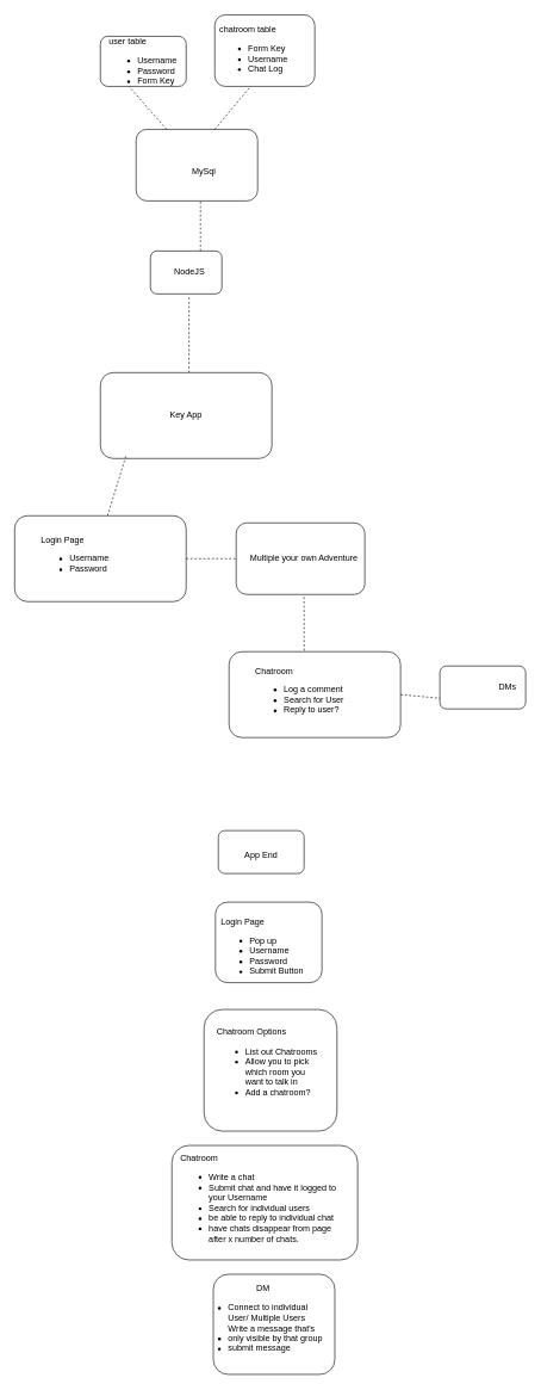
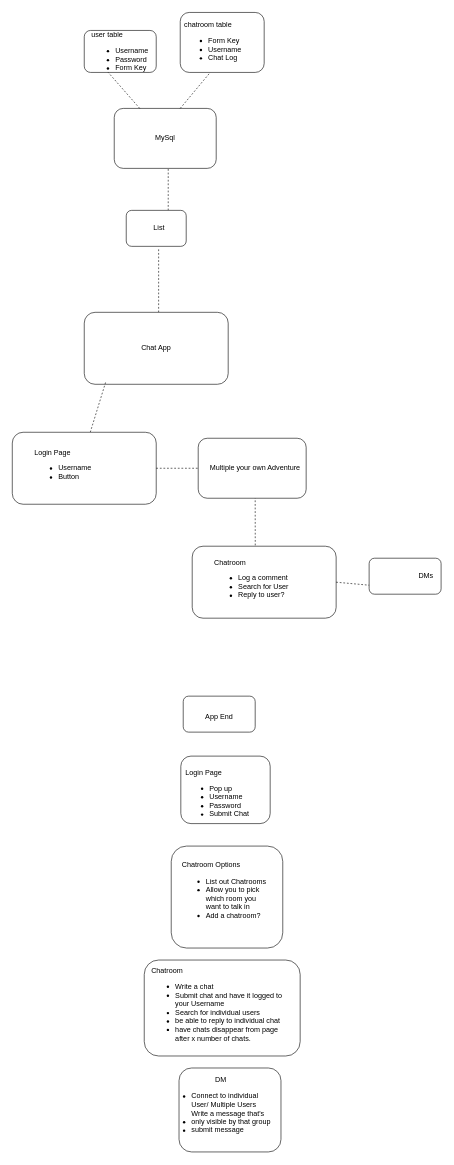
- <mxCell id="3" value="MySql" style="text;html=1;strokeColor=none;fillColor=none;align=center;verticalAlign=middle;whiteSpace=wrap;rounded=0;" parent="1" vertex="1"><mxGeometry x="230" y="215" width="110" height="50" as="geometry" /></mxCell>
+ <mxCell id="3" value="MySql" style="text;html=1;strokeColor=none;fillColor=none;align=center;verticalAlign=middle;whiteSpace=wrap;rounded=0;" parent="1" vertex="1"><mxGeometry x="220" y="205" width="110" height="50" as="geometry" /></mxCell>
- <mxCell id="12" value="NodeJS" style="text;html=1;strokeColor=none;fillColor=none;align=center;verticalAlign=middle;whiteSpace=wrap;rounded=0;" parent="1" vertex="1"><mxGeometry x="210" y="355" width="110" height="50" as="geometry" /></mxCell>
+ <mxCell id="12" value="List" style="text;html=1;strokeColor=none;fillColor=none;align=center;verticalAlign=middle;whiteSpace=wrap;rounded=0;" parent="1" vertex="1"><mxGeometry x="210" y="355" width="110" height="50" as="geometry" /></mxCell>
- <mxCell id="15" value="Key App" style="text;html=1;strokeColor=none;fillColor=none;align=center;verticalAlign=middle;whiteSpace=wrap;rounded=0;" parent="1" vertex="1"><mxGeometry x="175" y="530" width="170" height="100" as="geometry" /></mxCell>
+ <mxCell id="15" value="Chat App" style="text;html=1;strokeColor=none;fillColor=none;align=center;verticalAlign=middle;whiteSpace=wrap;rounded=0;" parent="1" vertex="1"><mxGeometry x="175" y="530" width="170" height="100" as="geometry" /></mxCell>
- <mxCell id="19" value="Login Page&lt;br&gt;&lt;ul&gt;&lt;li&gt;Username&lt;/li&gt;&lt;li&gt;Password&lt;/li&gt;&lt;/ul&gt;" style="text;html=1;strokeColor=none;fillColor=none;align=left;verticalAlign=middle;whiteSpace=wrap;rounded=0;" parent="1" vertex="1"><mxGeometry x="55" y="730" width="170" height="100" as="geometry" /></mxCell>
+ <mxCell id="19" value="Login Page&lt;br&gt;&lt;ul&gt;&lt;li&gt;Username&lt;/li&gt;&lt;li&gt;Button&lt;/li&gt;&lt;/ul&gt;" style="text;html=1;strokeColor=none;fillColor=none;align=left;verticalAlign=middle;whiteSpace=wrap;rounded=0;" parent="1" vertex="1"><mxGeometry x="55" y="730" width="170" height="100" as="geometry" /></mxCell>
- <mxCell id="31" value="Login Page&lt;br&gt;&lt;ul&gt;&lt;li&gt;Pop up&lt;/li&gt;&lt;li&gt;Username&lt;/li&gt;&lt;li&gt;Password&lt;/li&gt;&lt;li&gt;Submit Button&lt;/li&gt;&lt;/ul&gt;" style="text;html=1;strokeColor=none;fillColor=none;align=left;verticalAlign=middle;whiteSpace=wrap;rounded=0;" parent="1" vertex="1"><mxGeometry x="307" y="1290" width="154" height="75" as="geometry" /></mxCell>
+ <mxCell id="31" value="Login Page&lt;br&gt;&lt;ul&gt;&lt;li&gt;Pop up&lt;/li&gt;&lt;li&gt;Username&lt;/li&gt;&lt;li&gt;Password&lt;/li&gt;&lt;li&gt;Submit Chat&lt;/li&gt;&lt;/ul&gt;" style="text;html=1;strokeColor=none;fillColor=none;align=left;verticalAlign=middle;whiteSpace=wrap;rounded=0;" parent="1" vertex="1"><mxGeometry x="307" y="1290" width="154" height="75" as="geometry" /></mxCell>
